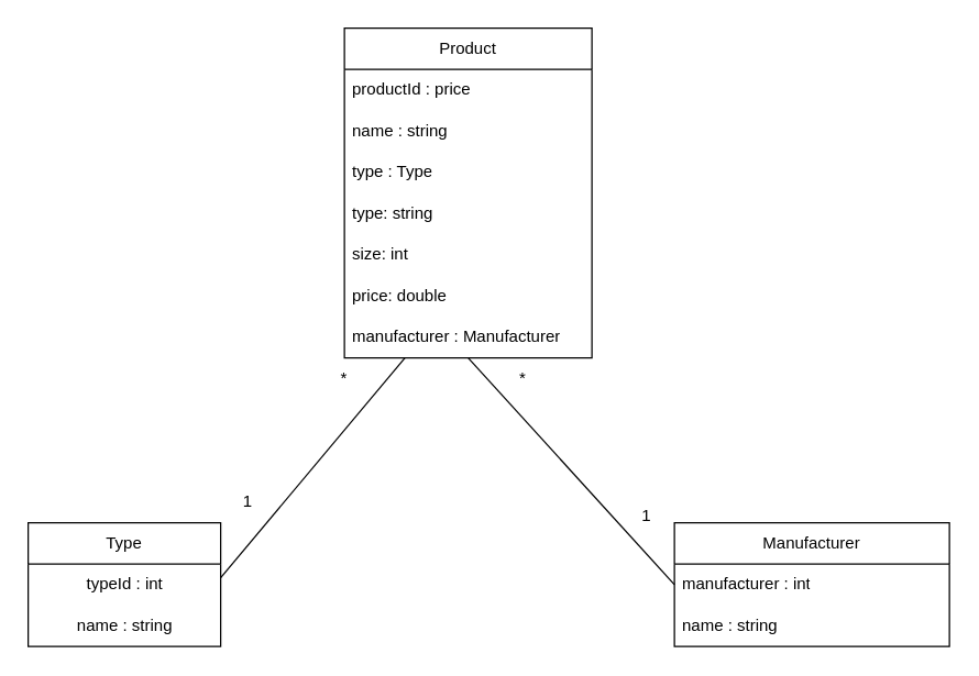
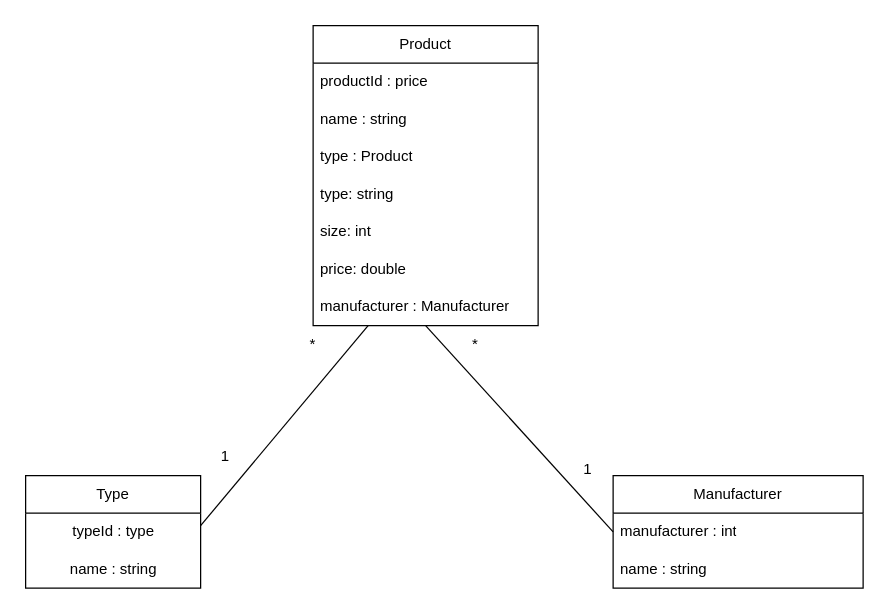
- <mxCell id="5" value="type : Type" style="text;strokeColor=none;fillColor=none;align=left;verticalAlign=middle;spacingLeft=4;spacingRight=4;overflow=hidden;points=[[0,0.5],[1,0.5]];portConstraint=eastwest;rotatable=0;whiteSpace=wrap;html=1;" vertex="1" parent="2"><mxGeometry y="90" width="180" height="30" as="geometry" /></mxCell>
+ <mxCell id="5" value="type : Product" style="text;strokeColor=none;fillColor=none;align=left;verticalAlign=middle;spacingLeft=4;spacingRight=4;overflow=hidden;points=[[0,0.5],[1,0.5]];portConstraint=eastwest;rotatable=0;whiteSpace=wrap;html=1;" vertex="1" parent="2"><mxGeometry y="90" width="180" height="30" as="geometry" /></mxCell>
- <mxCell id="15" value="typeId : int" style="text;html=1;align=center;verticalAlign=middle;resizable=0;points=[];autosize=1;strokeColor=none;fillColor=none;" vertex="1" parent="14"><mxGeometry y="30" width="140" height="30" as="geometry" /></mxCell>
+ <mxCell id="15" value="typeId : type" style="text;html=1;align=center;verticalAlign=middle;resizable=0;points=[];autosize=1;strokeColor=none;fillColor=none;" vertex="1" parent="14"><mxGeometry y="30" width="140" height="30" as="geometry" /></mxCell>
